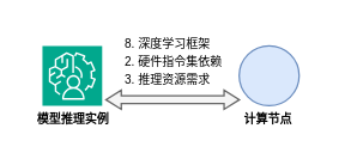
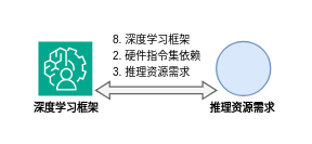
- <mxCell id="2" value="&lt;font style=&quot;font-size: 8px;&quot;&gt;模型推理实例&lt;/font&gt;" style="text;html=1;align=center;verticalAlign=middle;whiteSpace=wrap;rounded=0;fontStyle=1;fontSize=10;" vertex="1" parent="1"><mxGeometry x="20" y="73" width="57.44" height="10.5" as="geometry" /></mxCell>
+ <mxCell id="2" value="&lt;font style=&quot;font-size: 8px;&quot;&gt;深度学习框架&lt;/font&gt;" style="text;html=1;align=center;verticalAlign=middle;whiteSpace=wrap;rounded=0;fontStyle=1;fontSize=10;" vertex="1" parent="1"><mxGeometry x="20" y="73" width="57.44" height="10.5" as="geometry" /></mxCell>
- <mxCell id="5" value="&lt;font style=&quot;font-size: 8px;&quot;&gt;计算节点&lt;/font&gt;" style="text;html=1;align=center;verticalAlign=middle;whiteSpace=wrap;rounded=0;fontStyle=1" vertex="1" parent="1"><mxGeometry x="150.24" y="73" width="57.44" height="10.5" as="geometry" /></mxCell>
+ <mxCell id="5" value="&lt;font style=&quot;font-size: 8px;&quot;&gt;推理资源需求&lt;/font&gt;" style="text;html=1;align=center;verticalAlign=middle;whiteSpace=wrap;rounded=0;fontStyle=1" vertex="1" parent="1"><mxGeometry x="150.24" y="73" width="57.44" height="10.5" as="geometry" /></mxCell>
